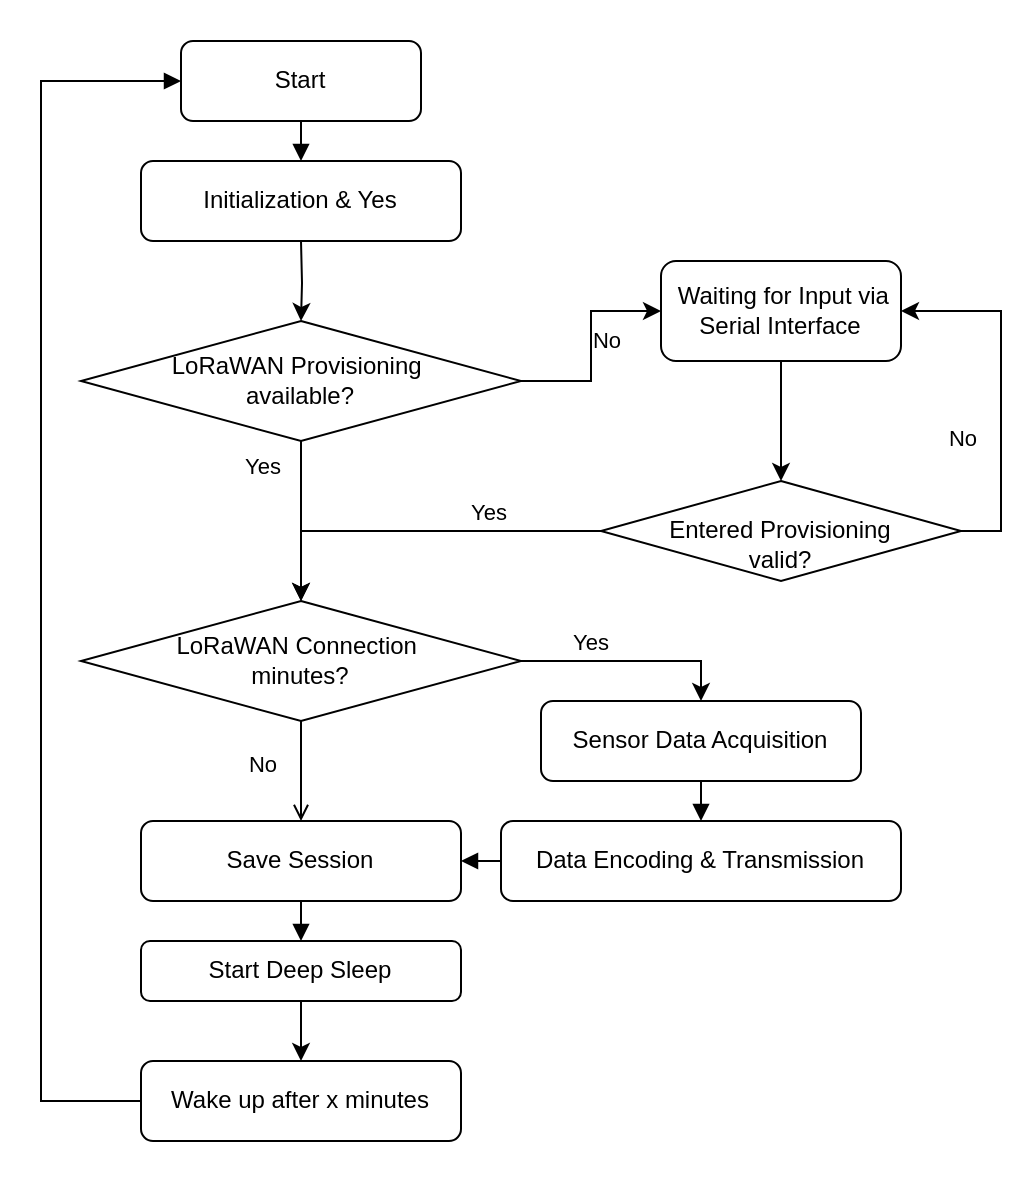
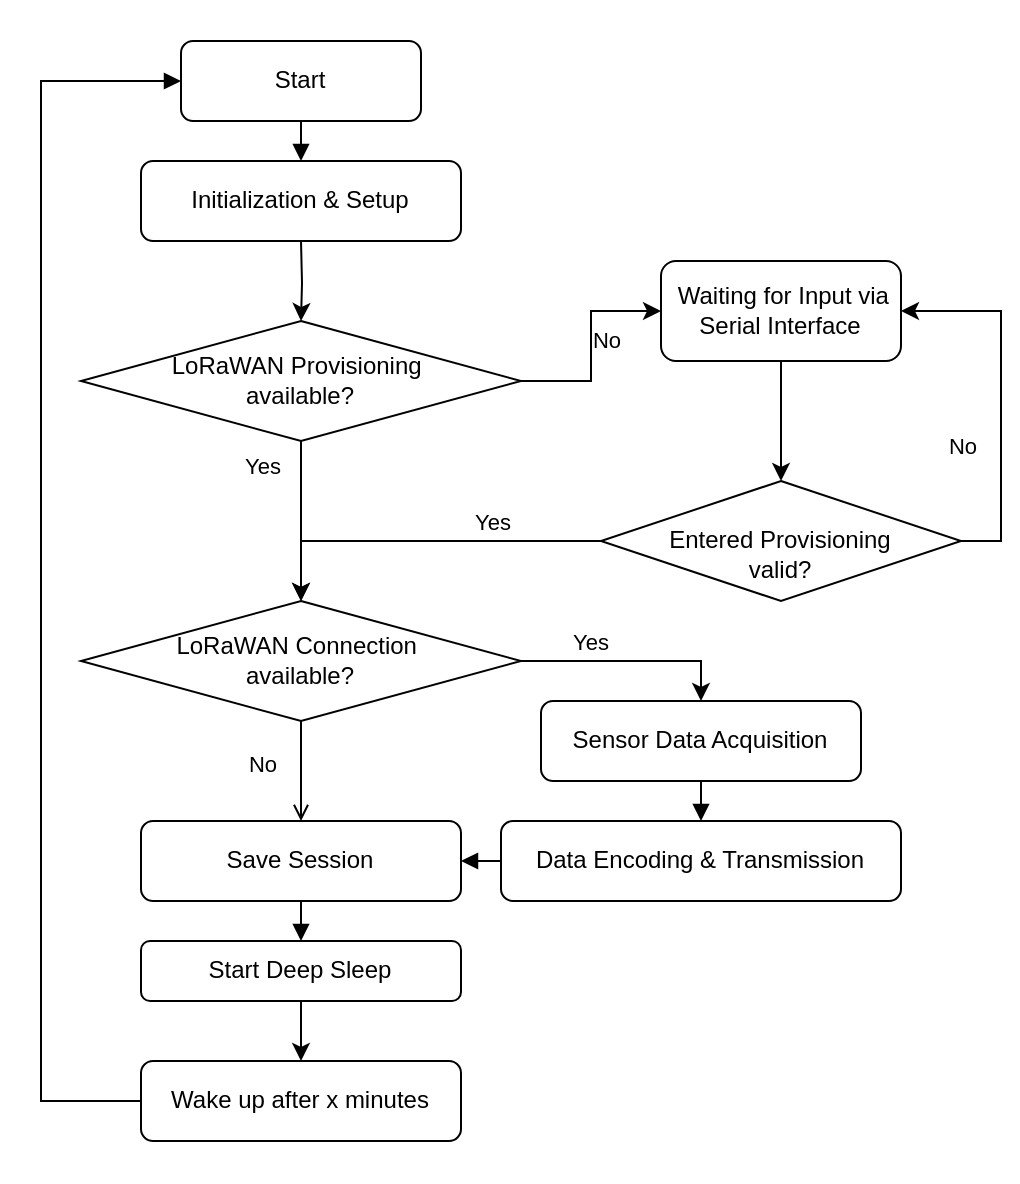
- <mxCell id="3" value="Initialization &amp;amp; Yes" style="rounded=1;whiteSpace=wrap;html=1;fontSize=12;" parent="1" vertex="1"><mxGeometry x="70" y="80" width="160" height="40" as="geometry" /></mxCell>
+ <mxCell id="3" value="Initialization &amp;amp; Setup" style="rounded=1;whiteSpace=wrap;html=1;fontSize=12;" parent="1" vertex="1"><mxGeometry x="70" y="80" width="160" height="40" as="geometry" /></mxCell>
- <mxCell id="31" value="&lt;div&gt;&lt;br&gt;&lt;/div&gt;Entered Provisioning&lt;div&gt;v&lt;span style=&quot;background-color: transparent; color: light-dark(rgb(0, 0, 0), rgb(255, 255, 255));&quot;&gt;alid?&lt;/span&gt;&lt;/div&gt;" style="rhombus;whiteSpace=wrap;html=1;fontSize=12;align=center;" parent="1" vertex="1"><mxGeometry x="300" y="240" width="180" height="50" as="geometry" /></mxCell>
+ <mxCell id="31" value="&lt;div&gt;&lt;br&gt;&lt;/div&gt;Entered Provisioning&lt;div&gt;v&lt;span style=&quot;background-color: transparent; color: light-dark(rgb(0, 0, 0), rgb(255, 255, 255));&quot;&gt;alid?&lt;/span&gt;&lt;/div&gt;" style="rhombus;whiteSpace=wrap;html=1;fontSize=12;align=center;" parent="1" vertex="1"><mxGeometry x="300" y="240" width="180" height="60" as="geometry" /></mxCell>
- <mxCell id="24" value="LoRaWAN Connection&amp;nbsp;&lt;div&gt;minutes?&lt;/div&gt;" style="rhombus;whiteSpace=wrap;html=1;fontSize=12;align=center;" parent="1" vertex="1"><mxGeometry x="40" y="300" width="220" height="60" as="geometry" /></mxCell>
+ <mxCell id="24" value="LoRaWAN Connection&amp;nbsp;&lt;div&gt;available?&lt;/div&gt;" style="rhombus;whiteSpace=wrap;html=1;fontSize=12;align=center;" parent="1" vertex="1"><mxGeometry x="40" y="300" width="220" height="60" as="geometry" /></mxCell>
